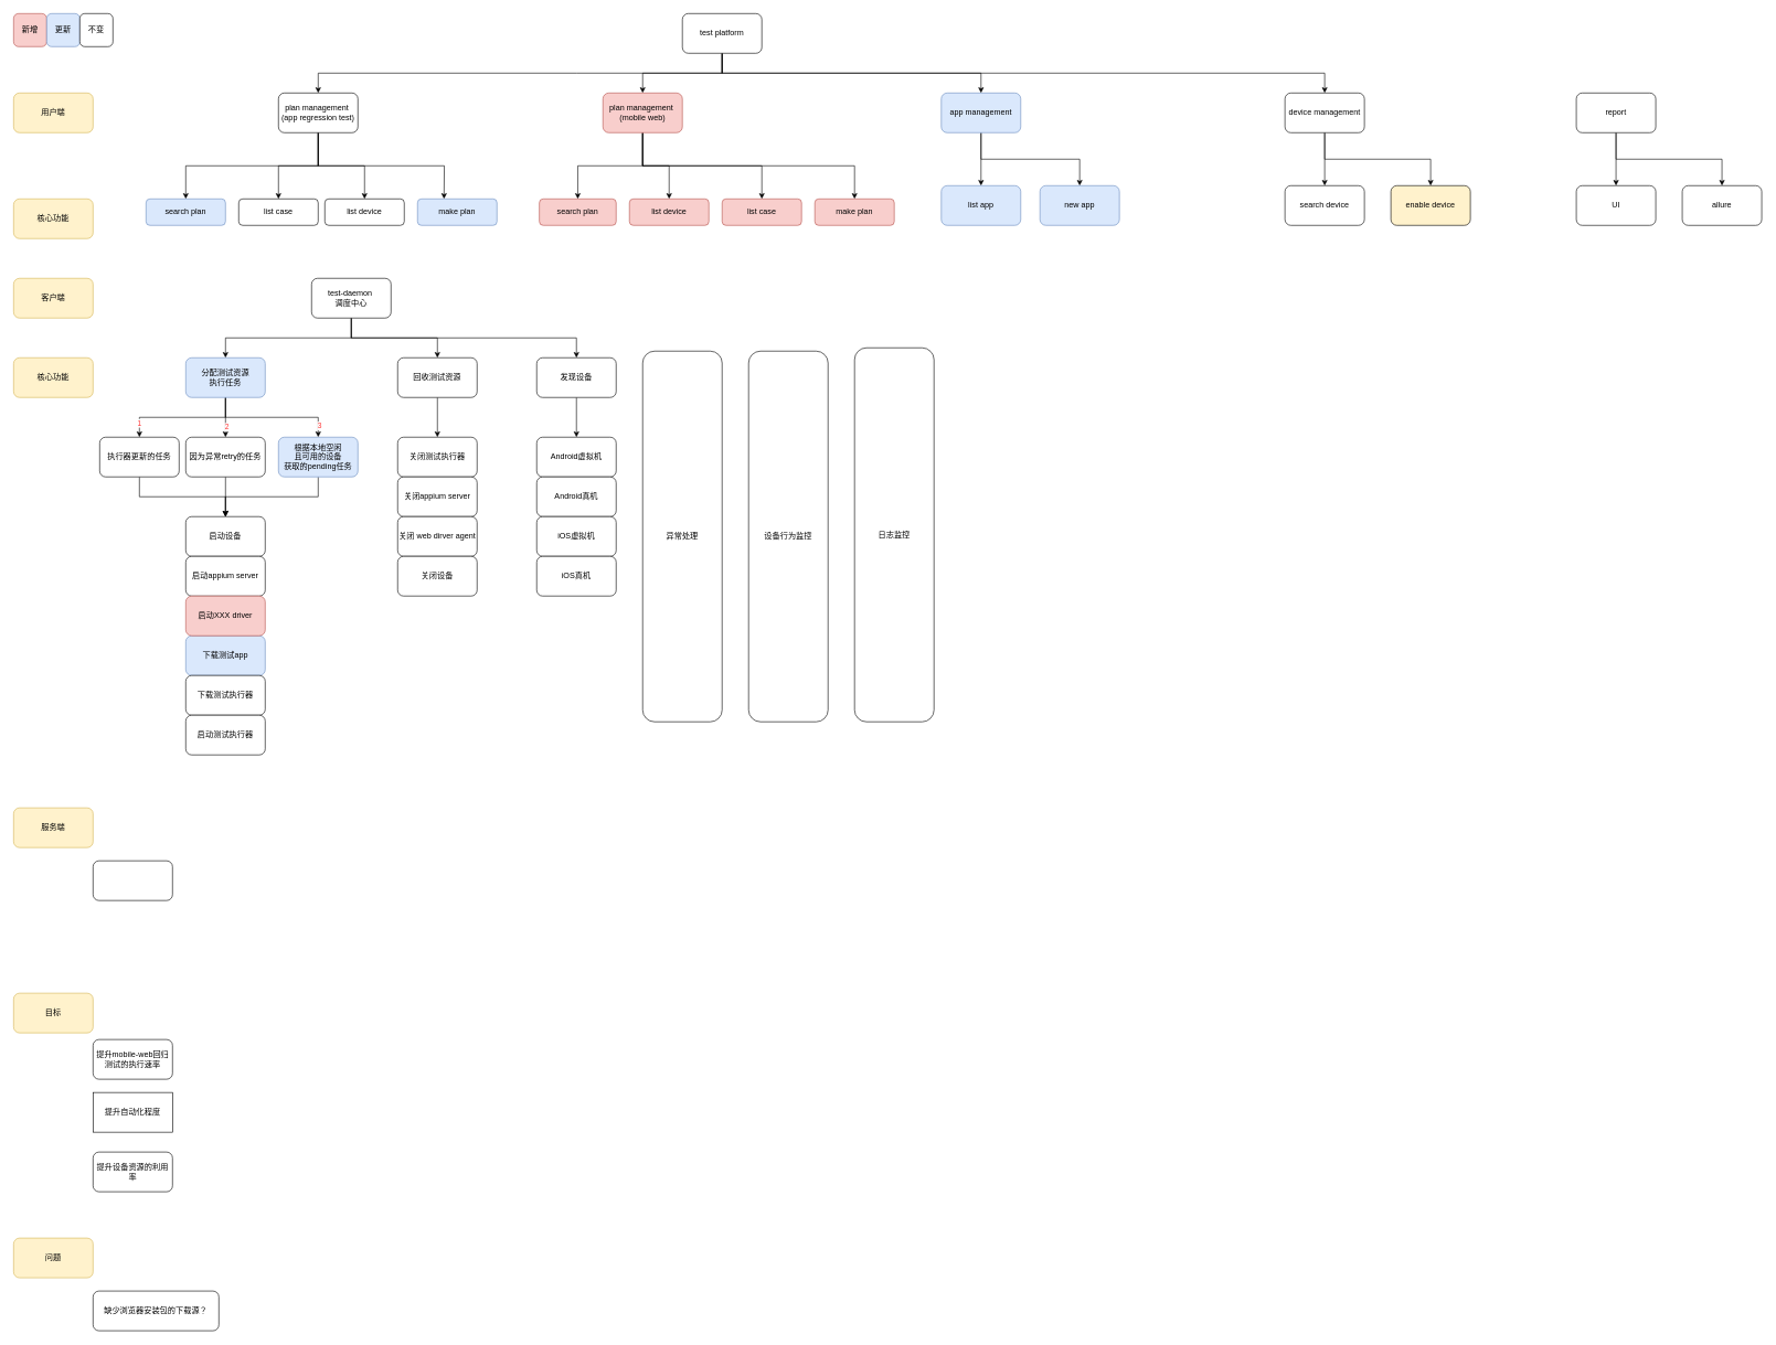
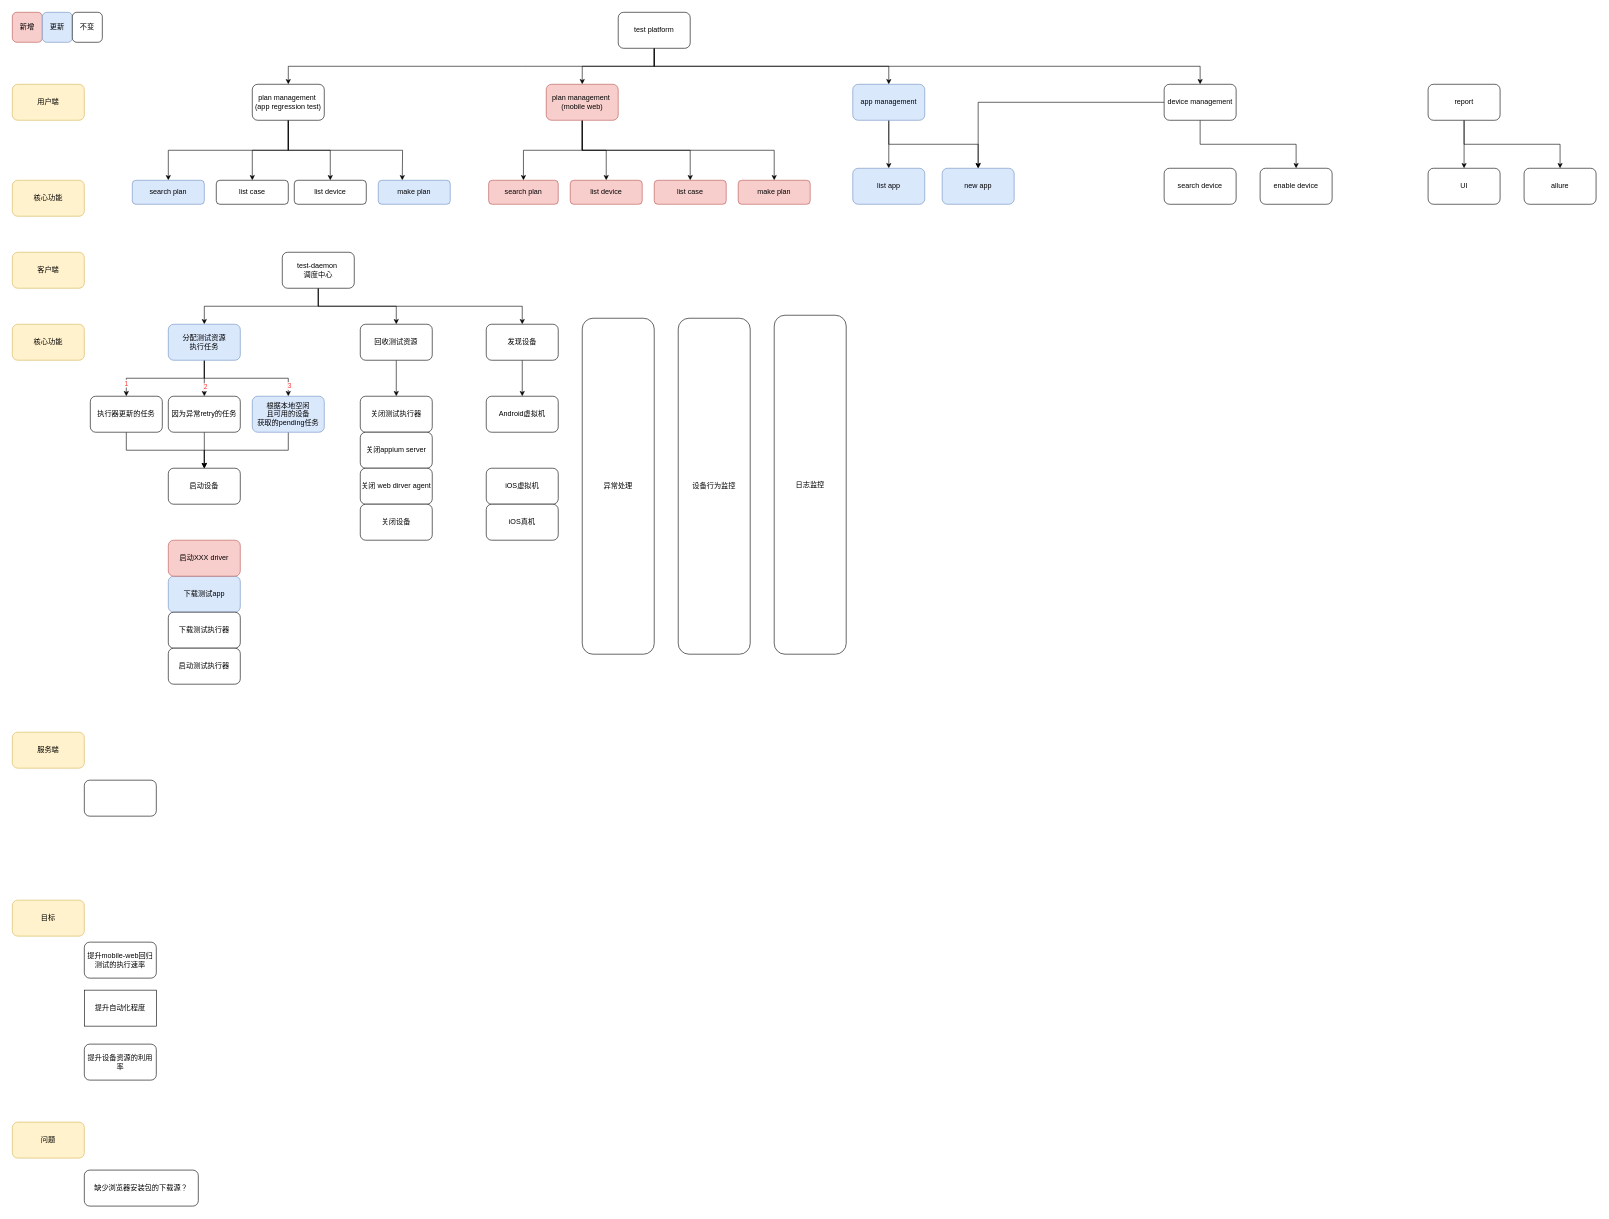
- <mxCell id="20" value="" style="edgeStyle=orthogonalEdgeStyle;rounded=0;orthogonalLoop=1;jettySize=auto;html=1;" parent="1" source="22" target="35" edge="1"><mxGeometry relative="1" as="geometry" /></mxCell>
+ <mxCell id="20" value="" style="edgeStyle=orthogonalEdgeStyle;rounded=0;orthogonalLoop=1;jettySize=auto;html=1;" parent="1" source="22" target="33" edge="1"><mxGeometry relative="1" as="geometry" /></mxCell>
- <mxCell id="36" value="enable device" style="rounded=1;whiteSpace=wrap;html=1;fillColor=#fff2cc;" parent="1" vertex="1"><mxGeometry x="2100" y="280" width="120" height="60" as="geometry" /></mxCell>
+ <mxCell id="36" value="enable device" style="rounded=1;whiteSpace=wrap;html=1;" parent="1" vertex="1"><mxGeometry x="2100" y="280" width="120" height="60" as="geometry" /></mxCell>
- <mxCell id="52" value="Android真机" style="rounded=1;whiteSpace=wrap;html=1;" parent="1" vertex="1"><mxGeometry x="810" y="720" width="120" height="60" as="geometry" /></mxCell>
- <mxCell id="43" value="启动appium server" style="rounded=1;whiteSpace=wrap;html=1;" parent="1" vertex="1"><mxGeometry x="280" y="840" width="120" height="60" as="geometry" /></mxCell>
